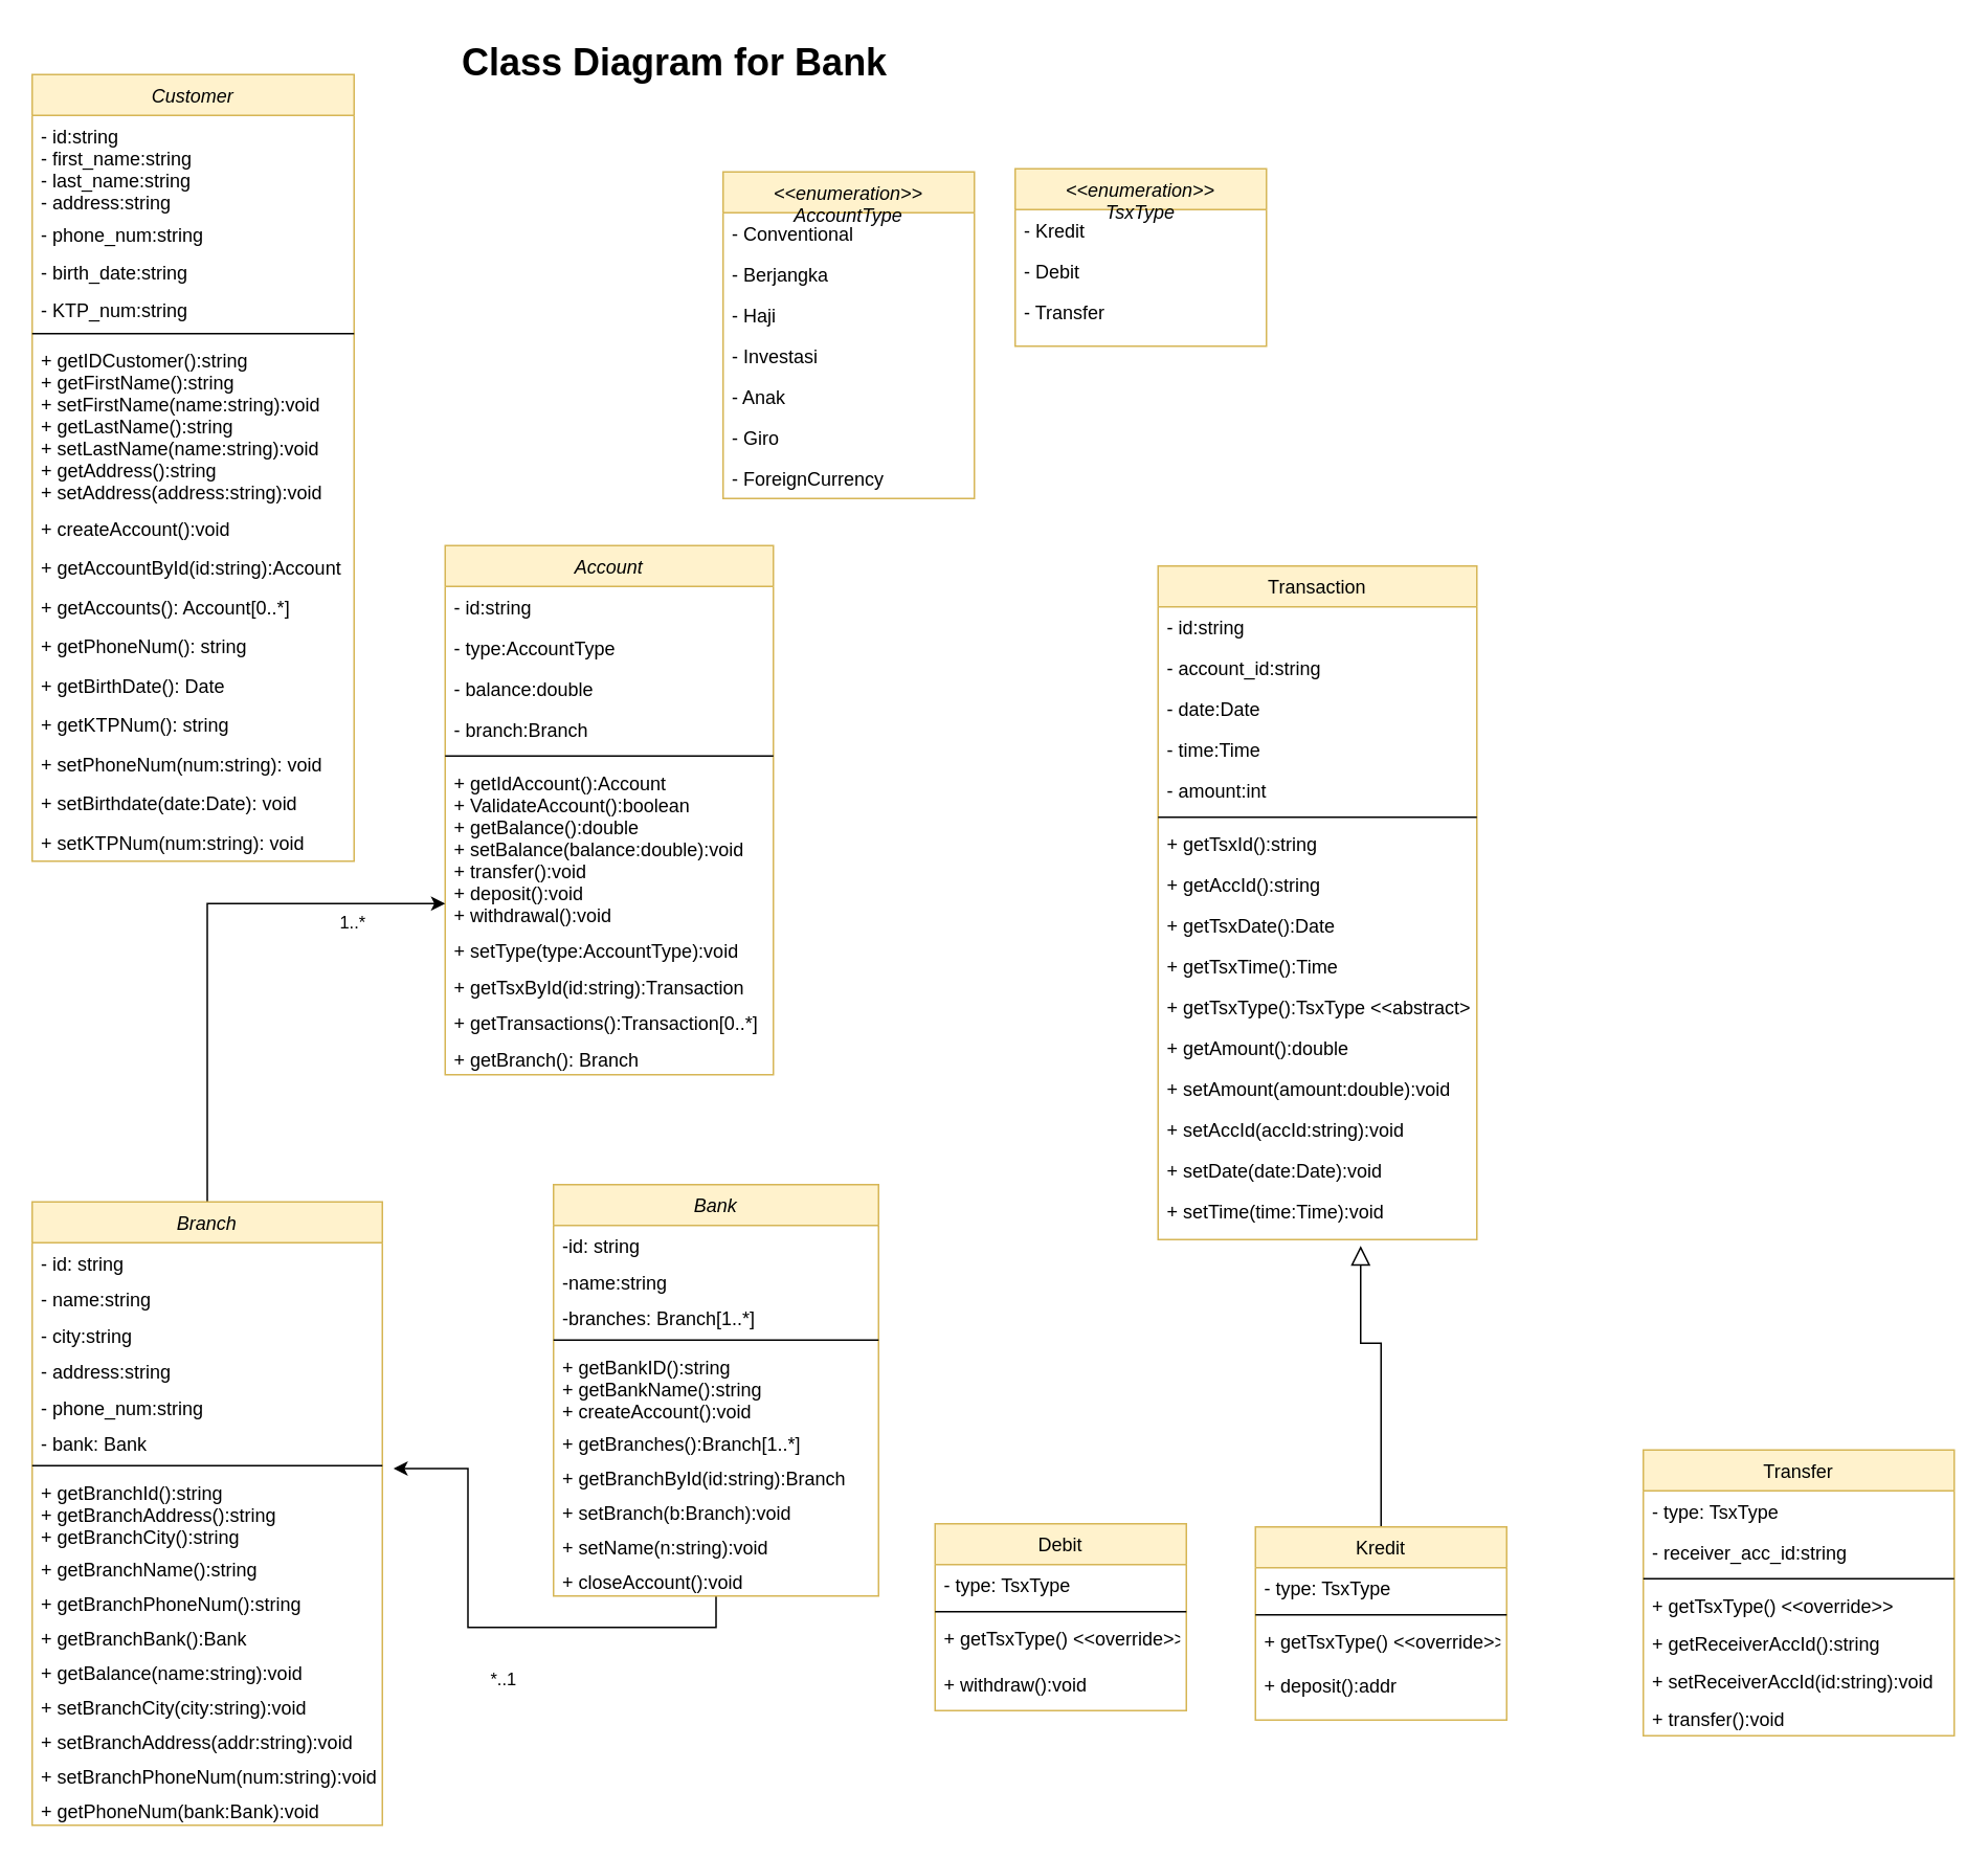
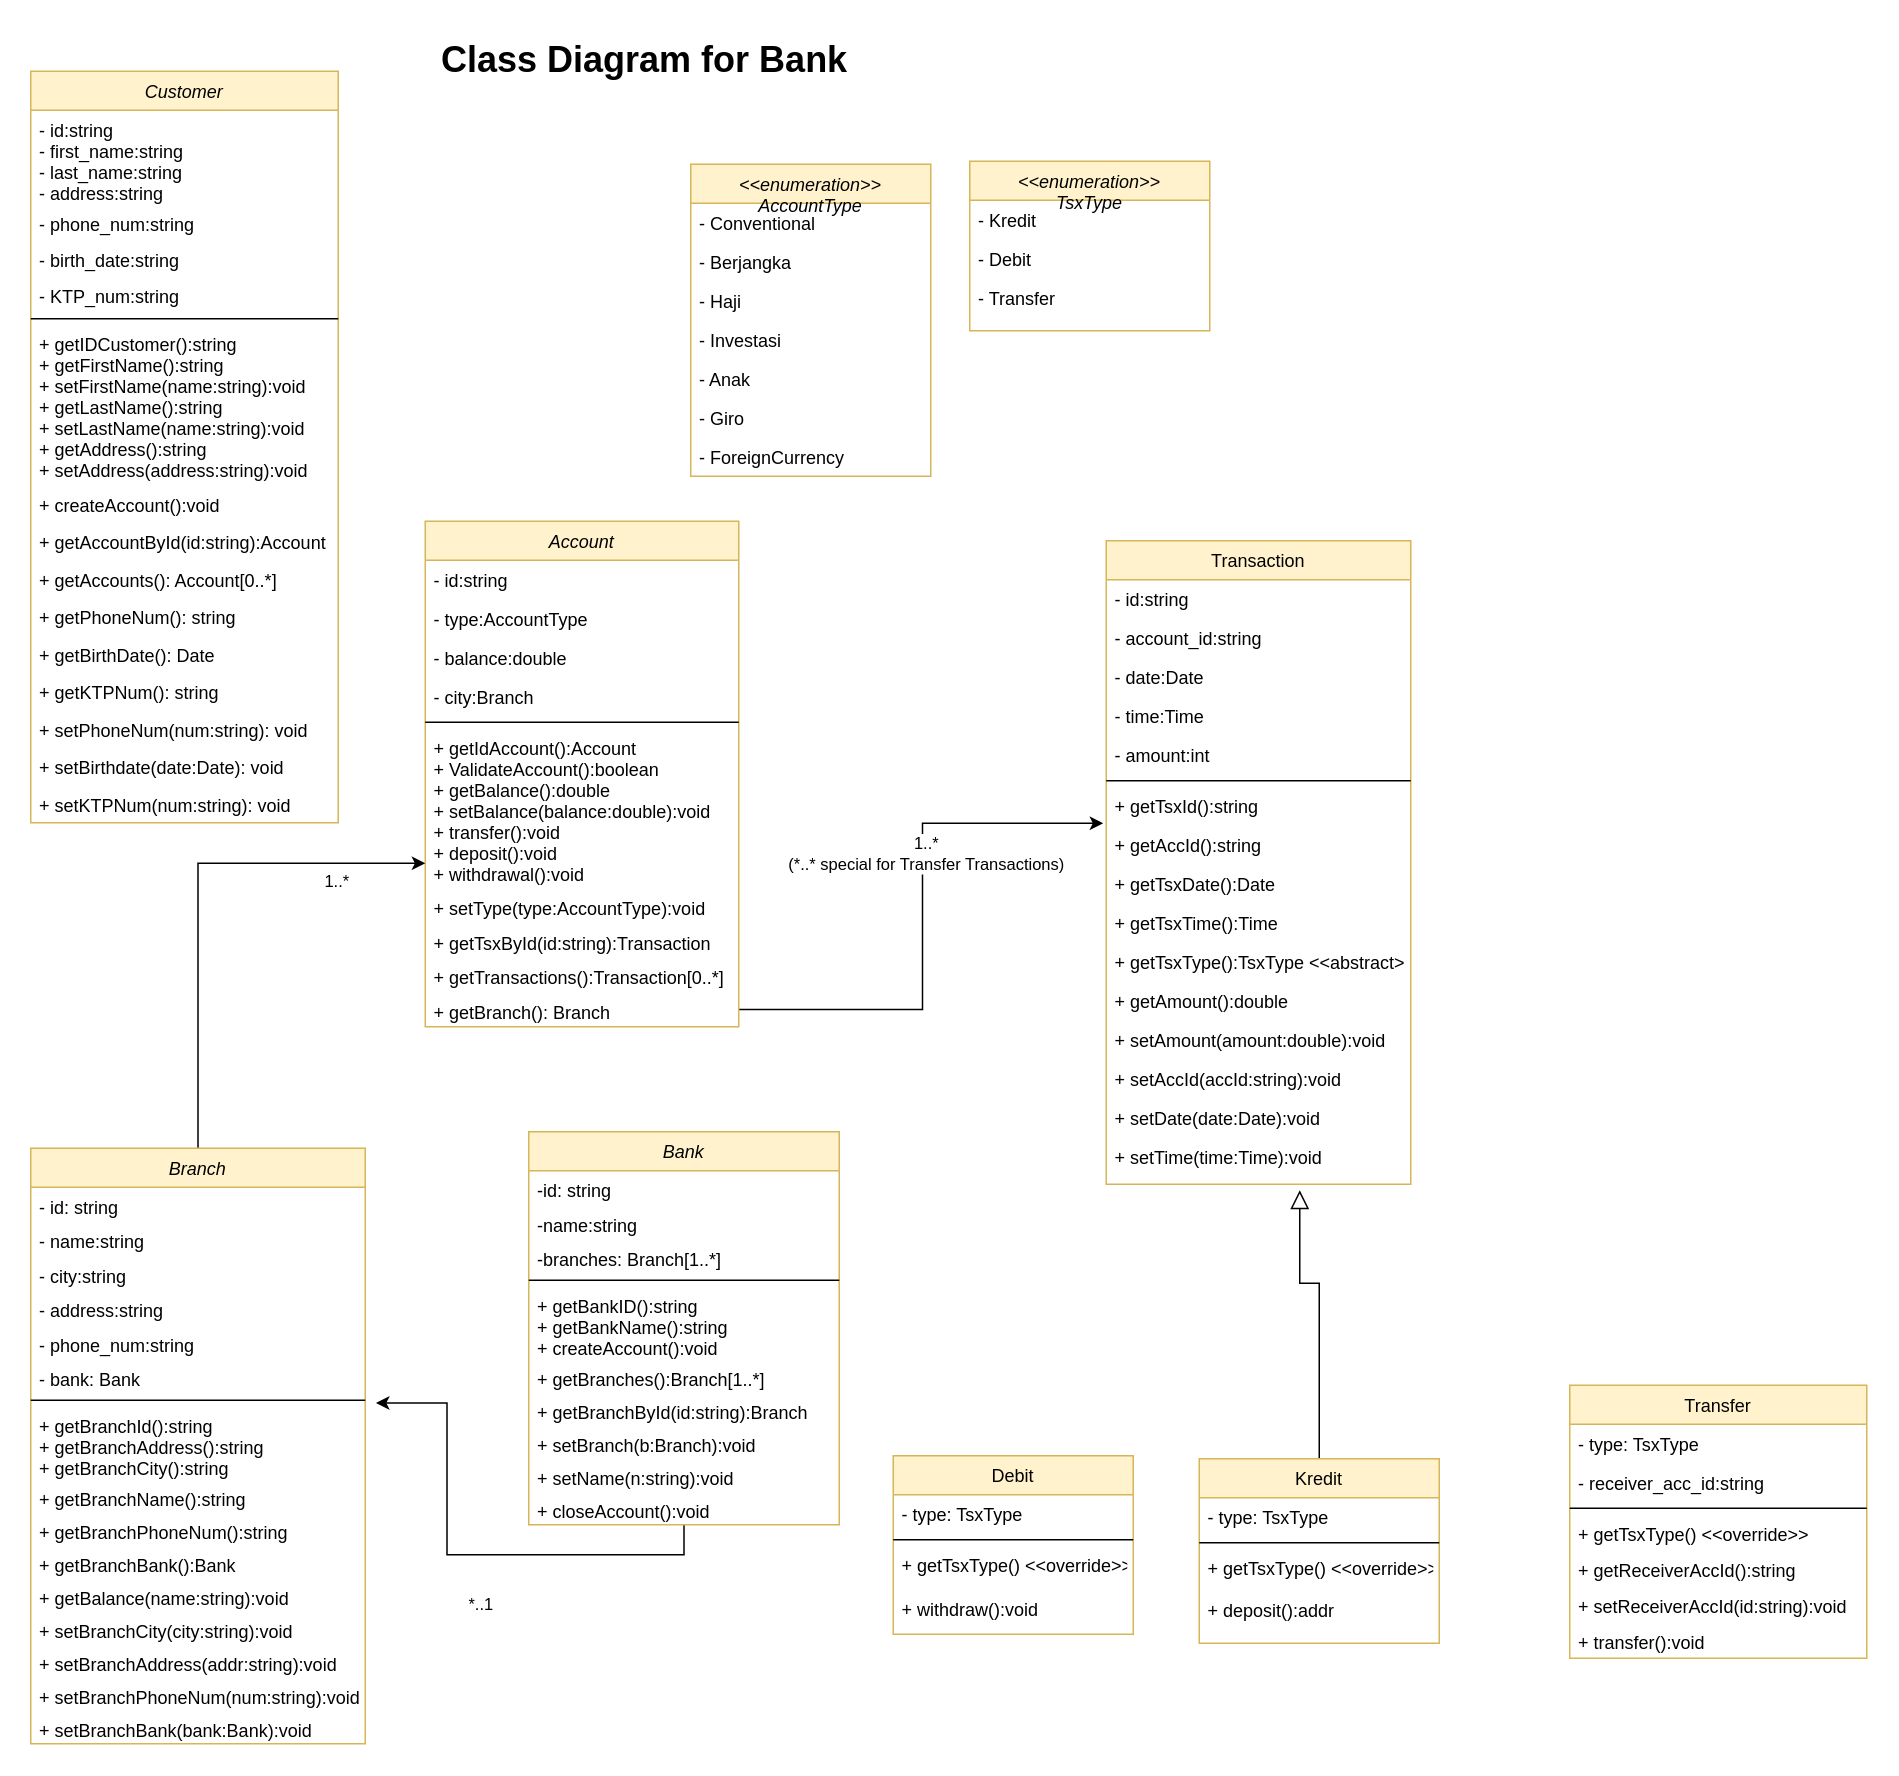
- <mxCell id="66" value="- branch:Branch&#10;" style="text;align=left;verticalAlign=top;spacingLeft=4;spacingRight=4;overflow=hidden;rotatable=0;points=[[0,0.5],[1,0.5]];portConstraint=eastwest;rounded=0;shadow=0;html=0;" parent="62" vertex="1"><mxGeometry y="104" width="209" height="26" as="geometry" /></mxCell>
+ <mxCell id="66" value="- city:Branch&#10;" style="text;align=left;verticalAlign=top;spacingLeft=4;spacingRight=4;overflow=hidden;rotatable=0;points=[[0,0.5],[1,0.5]];portConstraint=eastwest;rounded=0;shadow=0;html=0;" parent="62" vertex="1"><mxGeometry y="104" width="209" height="26" as="geometry" /></mxCell>
+ <mxCell id="3" style="edgeStyle=orthogonalEdgeStyle;rounded=0;orthogonalLoop=1;jettySize=auto;html=1;entryX=-0.01;entryY=-0.064;entryDx=0;entryDy=0;entryPerimeter=0;" parent="1" source="72" target="29" edge="1"><mxGeometry relative="1" as="geometry"><mxPoint x="506.857" y="616.5" as="targetPoint" /></mxGeometry></mxCell>
+ <mxCell id="4" value="1..*&lt;br&gt;(*..* special for Transfer Transactions)" style="edgeLabel;html=1;align=center;verticalAlign=middle;resizable=0;points=[];" parent="3" vertex="1" connectable="0"><mxGeometry x="0.236" y="-2" relative="1" as="geometry"><mxPoint as="offset" /></mxGeometry></mxCell>
- <mxCell id="107" value="+ getPhoneNum(bank:Bank):void" style="text;align=left;verticalAlign=top;spacingLeft=4;spacingRight=4;overflow=hidden;rotatable=0;points=[[0,0.5],[1,0.5]];portConstraint=eastwest;" vertex="1" parent="91"><mxGeometry y="375" width="223" height="22" as="geometry" /></mxCell>
+ <mxCell id="107" value="+ setBranchBank(bank:Bank):void" style="text;align=left;verticalAlign=top;spacingLeft=4;spacingRight=4;overflow=hidden;rotatable=0;points=[[0,0.5],[1,0.5]];portConstraint=eastwest;" vertex="1" parent="91"><mxGeometry y="375" width="223" height="22" as="geometry" /></mxCell>
